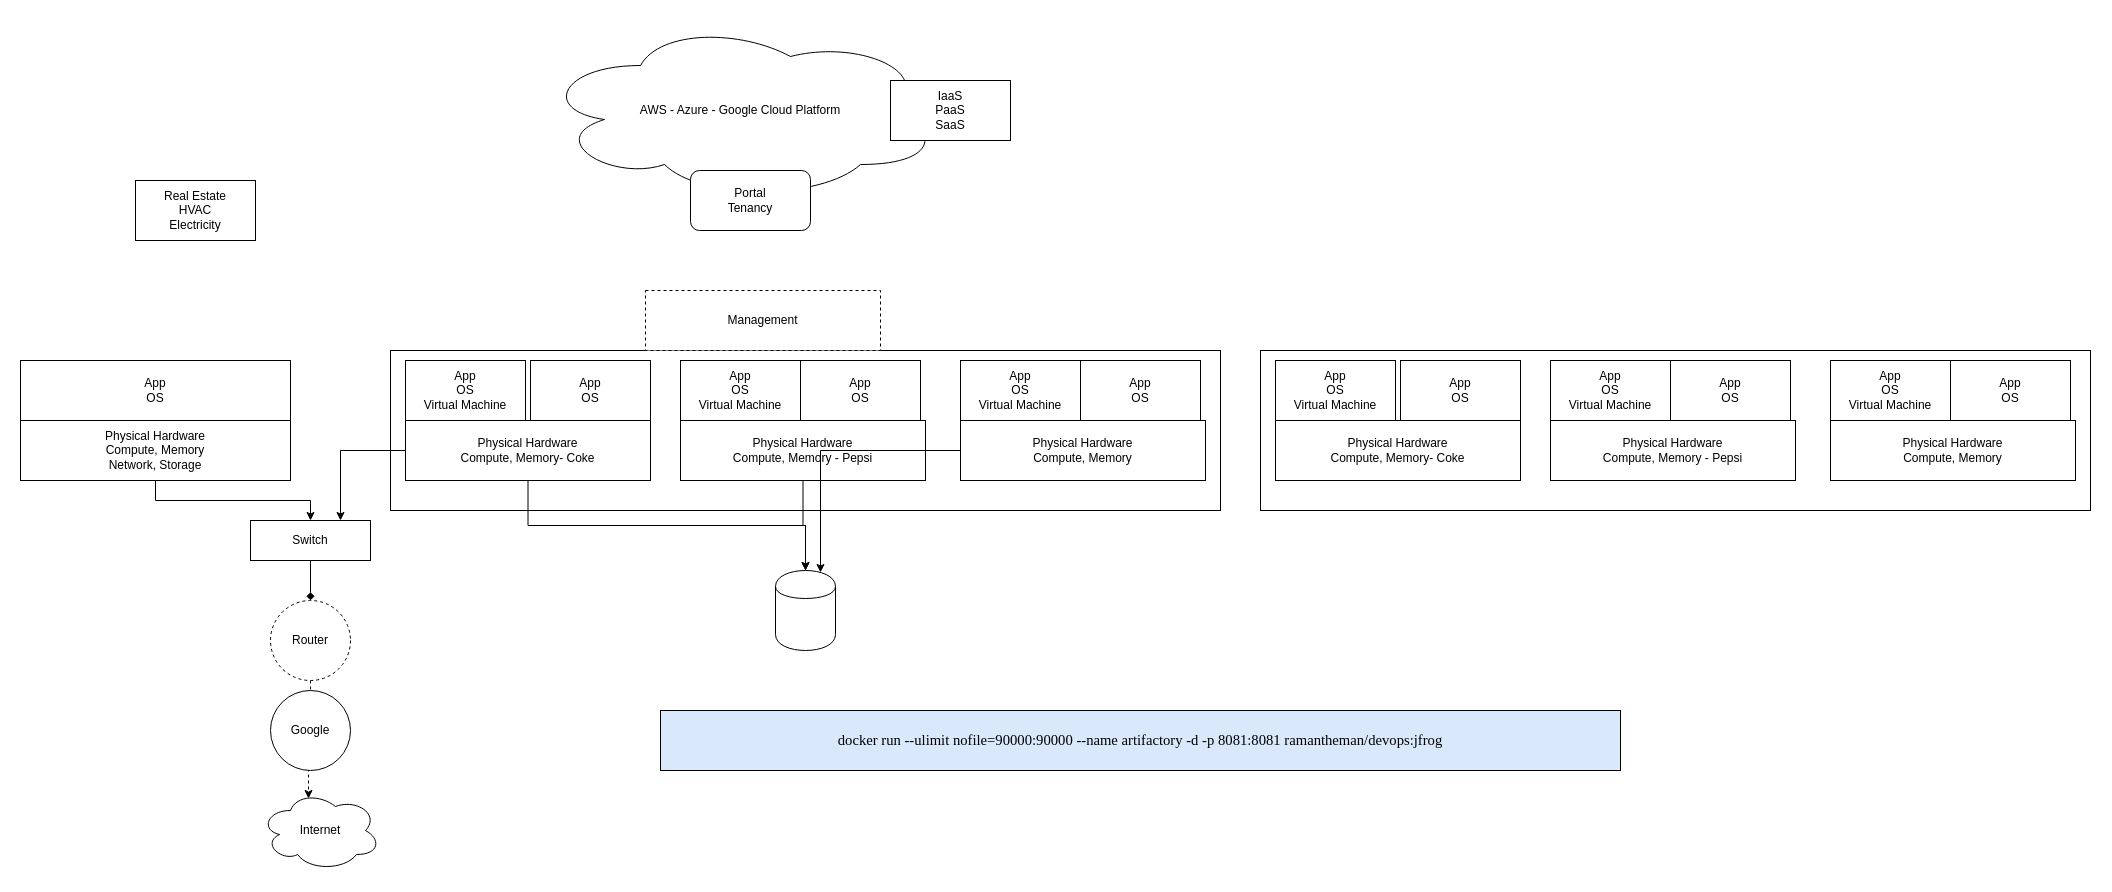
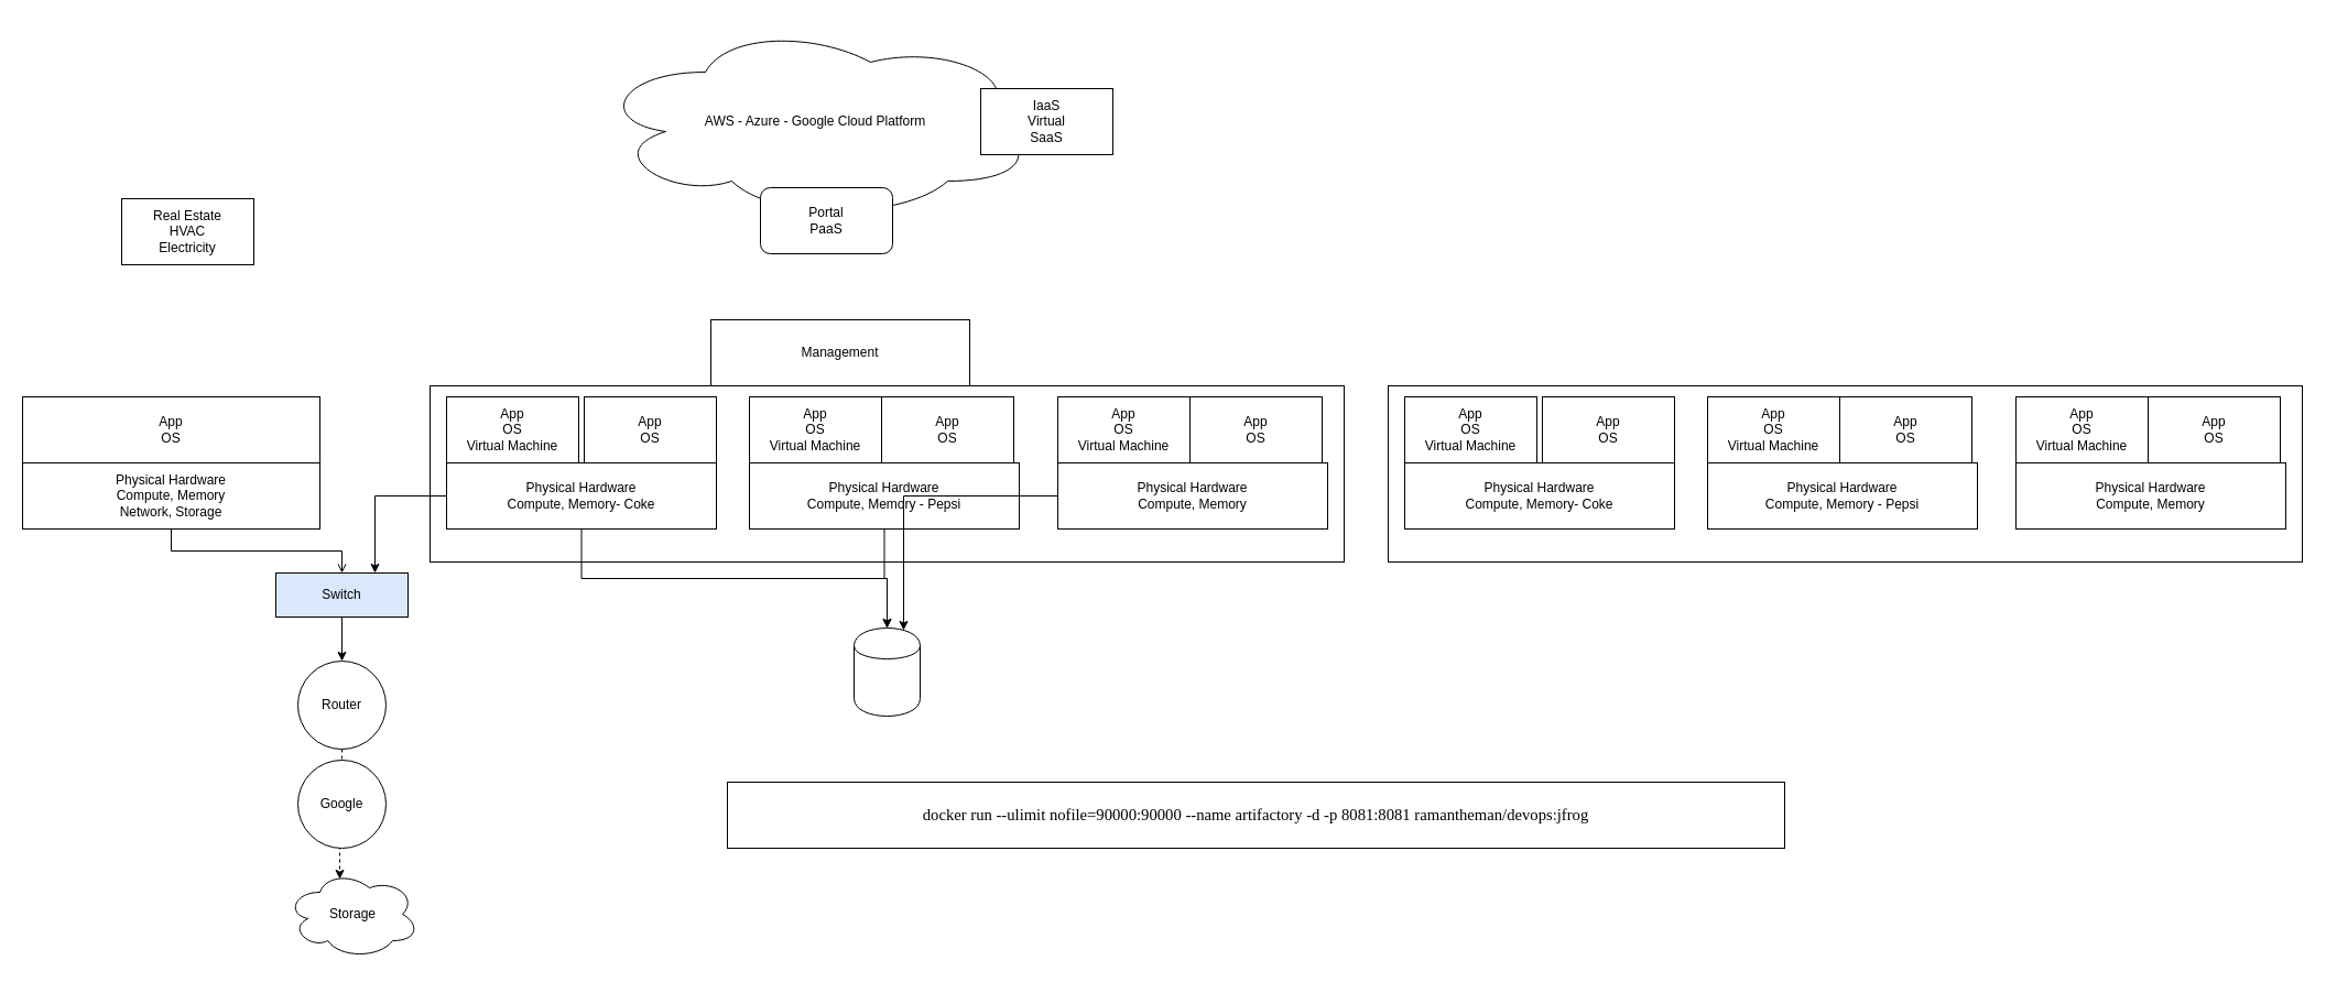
- <mxCell id="30" value="IaaS&lt;br&gt;PaaS&lt;br&gt;SaaS" style="rounded=0;whiteSpace=wrap;html=1;" parent="1" vertex="1"><mxGeometry x="890" y="80" width="120" height="60" as="geometry" /></mxCell>
+ <mxCell id="30" value="IaaS&lt;br&gt;Virtual&lt;br&gt;SaaS" style="rounded=0;whiteSpace=wrap;html=1;" parent="1" vertex="1"><mxGeometry x="890" y="80" width="120" height="60" as="geometry" /></mxCell>
- <mxCell id="29" value="Portal&lt;br&gt;Tenancy" style="rounded=1;whiteSpace=wrap;html=1;" parent="1" vertex="1"><mxGeometry x="690" y="170" width="120" height="60" as="geometry" /></mxCell>
+ <mxCell id="29" value="Portal&lt;br&gt;PaaS" style="rounded=1;whiteSpace=wrap;html=1;" parent="1" vertex="1"><mxGeometry x="690" y="170" width="120" height="60" as="geometry" /></mxCell>
- <mxCell id="17" value="Real Estate&lt;br&gt;HVAC&lt;br&gt;Electricity" style="rounded=0;whiteSpace=wrap;html=1;" parent="1" vertex="1"><mxGeometry x="135" y="180" width="120" height="60" as="geometry" /></mxCell>
+ <mxCell id="17" value="Real Estate&lt;br&gt;HVAC&lt;br&gt;Electricity" style="rounded=0;whiteSpace=wrap;html=1;" parent="1" vertex="1"><mxGeometry x="110" y="180" width="120" height="60" as="geometry" /></mxCell>
- <mxCell id="18" value="Management" style="rounded=0;whiteSpace=wrap;html=1;dashed=1;" parent="1" vertex="1"><mxGeometry x="645" y="290" width="235" height="60" as="geometry" /></mxCell>
+ <mxCell id="18" value="Management" style="rounded=0;whiteSpace=wrap;html=1;" parent="1" vertex="1"><mxGeometry x="645" y="290" width="235" height="60" as="geometry" /></mxCell>
- <mxCell id="4" style="edgeStyle=orthogonalEdgeStyle;rounded=0;orthogonalLoop=1;jettySize=auto;html=1;exitX=0.5;exitY=1;exitDx=0;exitDy=0;" parent="1" source="5" target="10" edge="1"><mxGeometry relative="1" as="geometry" /></mxCell>
+ <mxCell id="4" style="edgeStyle=orthogonalEdgeStyle;rounded=0;orthogonalLoop=1;jettySize=auto;html=1;exitX=0.5;exitY=1;exitDx=0;exitDy=0;endArrow=open;" parent="1" source="5" target="10" edge="1"><mxGeometry relative="1" as="geometry" /></mxCell>
- <mxCell id="10" value="Switch" style="rounded=0;whiteSpace=wrap;html=1;" parent="1" vertex="1"><mxGeometry x="250" y="520" width="120" height="40" as="geometry" /></mxCell>
+ <mxCell id="10" value="Switch" style="rounded=0;whiteSpace=wrap;html=1;fillColor=#dae8fc;" parent="1" vertex="1"><mxGeometry x="250" y="520" width="120" height="40" as="geometry" /></mxCell>
- <mxCell id="9" style="edgeStyle=orthogonalEdgeStyle;rounded=0;orthogonalLoop=1;jettySize=auto;html=1;exitX=0.5;exitY=1;exitDx=0;exitDy=0;entryX=0.5;entryY=0;entryDx=0;entryDy=0;endArrow=diamond;" parent="1" source="10" target="12" edge="1"><mxGeometry relative="1" as="geometry" /></mxCell>
+ <mxCell id="9" style="edgeStyle=orthogonalEdgeStyle;rounded=0;orthogonalLoop=1;jettySize=auto;html=1;exitX=0.5;exitY=1;exitDx=0;exitDy=0;entryX=0.5;entryY=0;entryDx=0;entryDy=0;" parent="1" source="10" target="12" edge="1"><mxGeometry relative="1" as="geometry" /></mxCell>
- <mxCell id="12" value="Router" style="ellipse;whiteSpace=wrap;html=1;aspect=fixed;dashed=1;" parent="1" vertex="1"><mxGeometry x="270" y="600" width="80" height="80" as="geometry" /></mxCell>
+ <mxCell id="12" value="Router" style="ellipse;whiteSpace=wrap;html=1;aspect=fixed;" parent="1" vertex="1"><mxGeometry x="270" y="600" width="80" height="80" as="geometry" /></mxCell>
- <mxCell id="41" value="&lt;span style=&quot;font-family: &amp;#34;calibri&amp;#34; ; font-size: 14.667px&quot;&gt;docker&amp;nbsp;&lt;/span&gt;&lt;span style=&quot;font-family: &amp;#34;calibri&amp;#34; ; font-size: 14.667px&quot;&gt;run --ulimit nofile=90000:90000 --name artifactory -d -p 8081:8081&amp;nbsp;&lt;/span&gt;&lt;span style=&quot;font-family: &amp;#34;calibri&amp;#34; ; font-size: 14.667px&quot;&gt;ramantheman/devops:jfrog&lt;/span&gt;" style="rounded=0;whiteSpace=wrap;html=1;fillColor=#dae8fc;" parent="1" vertex="1"><mxGeometry x="660" y="710" width="960" height="60" as="geometry" /></mxCell>
+ <mxCell id="41" value="&lt;span style=&quot;font-family: &amp;#34;calibri&amp;#34; ; font-size: 14.667px&quot;&gt;docker&amp;nbsp;&lt;/span&gt;&lt;span style=&quot;font-family: &amp;#34;calibri&amp;#34; ; font-size: 14.667px&quot;&gt;run --ulimit nofile=90000:90000 --name artifactory -d -p 8081:8081&amp;nbsp;&lt;/span&gt;&lt;span style=&quot;font-family: &amp;#34;calibri&amp;#34; ; font-size: 14.667px&quot;&gt;ramantheman/devops:jfrog&lt;/span&gt;" style="rounded=0;whiteSpace=wrap;html=1;" parent="1" vertex="1"><mxGeometry x="660" y="710" width="960" height="60" as="geometry" /></mxCell>
- <mxCell id="13" value="Internet" style="ellipse;shape=cloud;whiteSpace=wrap;html=1;" parent="1" vertex="1"><mxGeometry x="260" y="790" width="120" height="80" as="geometry" /></mxCell>
+ <mxCell id="13" value="Storage" style="ellipse;shape=cloud;whiteSpace=wrap;html=1;" parent="1" vertex="1"><mxGeometry x="260" y="790" width="120" height="80" as="geometry" /></mxCell>
